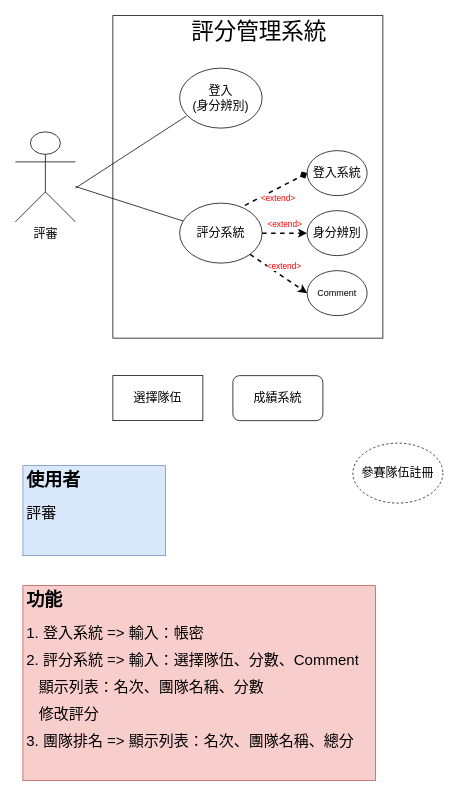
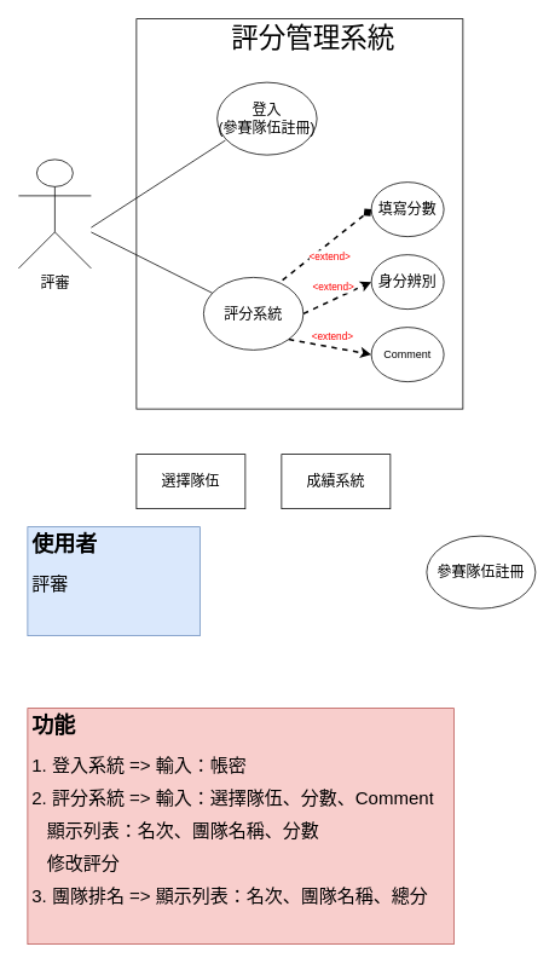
- <mxCell id="5" value="&lt;font style=&quot;font-size: 16px&quot;&gt;登入&lt;/font&gt;&lt;div style=&quot;font-size: 16px&quot;&gt;&lt;font style=&quot;font-size: 16px&quot;&gt;(身分辨別)&lt;/font&gt;&lt;/div&gt;" style="ellipse;whiteSpace=wrap;html=1;" parent="1" vertex="1"><mxGeometry x="239" y="90" width="110" height="80" as="geometry" /></mxCell>
+ <mxCell id="5" value="&lt;font style=&quot;font-size: 16px&quot;&gt;登入&lt;/font&gt;&lt;div style=&quot;font-size: 16px&quot;&gt;&lt;font style=&quot;font-size: 16px&quot;&gt;(參賽隊伍註冊)&lt;/font&gt;&lt;/div&gt;" style="ellipse;whiteSpace=wrap;html=1;" parent="1" vertex="1"><mxGeometry x="239" y="90" width="110" height="80" as="geometry" /></mxCell>
- <mxCell id="9" value="&lt;font style=&quot;font-size: 16px&quot;&gt;登入系統&lt;br&gt;&lt;/font&gt;" style="ellipse;whiteSpace=wrap;html=1;" parent="1" vertex="1"><mxGeometry x="409" y="200" width="80" height="60" as="geometry" /></mxCell>
+ <mxCell id="9" value="&lt;font style=&quot;font-size: 16px&quot;&gt;填寫分數&lt;br&gt;&lt;/font&gt;" style="ellipse;whiteSpace=wrap;html=1;" parent="1" vertex="1"><mxGeometry x="409" y="200" width="80" height="60" as="geometry" /></mxCell>
- <mxCell id="6" value="&lt;font style=&quot;font-size: 16px&quot;&gt;評分系統&lt;/font&gt;" style="ellipse;whiteSpace=wrap;html=1;" parent="1" vertex="1"><mxGeometry x="239" y="270" width="110" height="80" as="geometry" /></mxCell>
+ <mxCell id="6" value="&lt;font style=&quot;font-size: 16px&quot;&gt;評分系統&lt;/font&gt;" style="ellipse;whiteSpace=wrap;html=1;" parent="1" vertex="1"><mxGeometry x="224" y="305" width="110" height="80" as="geometry" /></mxCell>
- <mxCell id="15" value="&lt;font style=&quot;font-size: 16px&quot;&gt;成績系統&lt;br&gt;&lt;/font&gt;" style="whiteSpace=wrap;html=1;rounded=1;" parent="1" vertex="1"><mxGeometry x="310" y="500" width="120" height="60" as="geometry" /></mxCell>
+ <mxCell id="15" value="&lt;font style=&quot;font-size: 16px&quot;&gt;成績系統&lt;br&gt;&lt;/font&gt;" style="rounded=0;whiteSpace=wrap;html=1;" parent="1" vertex="1"><mxGeometry x="310" y="500" width="120" height="60" as="geometry" /></mxCell>
- <mxCell id="13" value="&lt;font style=&quot;font-size: 16px&quot;&gt;參賽隊伍註冊&lt;br&gt;&lt;/font&gt;" style="ellipse;whiteSpace=wrap;html=1;dashed=1;" parent="1" vertex="1"><mxGeometry x="470" y="590" width="120" height="80" as="geometry" /></mxCell>
+ <mxCell id="13" value="&lt;font style=&quot;font-size: 16px&quot;&gt;參賽隊伍註冊&lt;br&gt;&lt;/font&gt;" style="ellipse;whiteSpace=wrap;html=1;" parent="1" vertex="1"><mxGeometry x="470" y="590" width="120" height="80" as="geometry" /></mxCell>
- <mxCell id="16" value="&lt;h1&gt;使用者&lt;/h1&gt;&lt;p&gt;&lt;font style=&quot;font-size: 20px&quot;&gt;評審&lt;/font&gt;&lt;br&gt;&lt;/p&gt;" style="text;html=1;strokeColor=#6c8ebf;fillColor=#dae8fc;spacing=5;spacingTop=-20;whiteSpace=wrap;overflow=hidden;rounded=0;" parent="1" vertex="1"><mxGeometry x="30" y="620" width="190" height="120" as="geometry" /></mxCell>
+ <mxCell id="16" value="&lt;h1&gt;使用者&lt;/h1&gt;&lt;p&gt;&lt;font style=&quot;font-size: 20px&quot;&gt;評審&lt;/font&gt;&lt;br&gt;&lt;/p&gt;" style="text;html=1;strokeColor=#6c8ebf;fillColor=#dae8fc;spacing=5;spacingTop=-20;whiteSpace=wrap;overflow=hidden;rounded=0;" parent="1" vertex="1"><mxGeometry x="30" y="580" width="190" height="120" as="geometry" /></mxCell>
